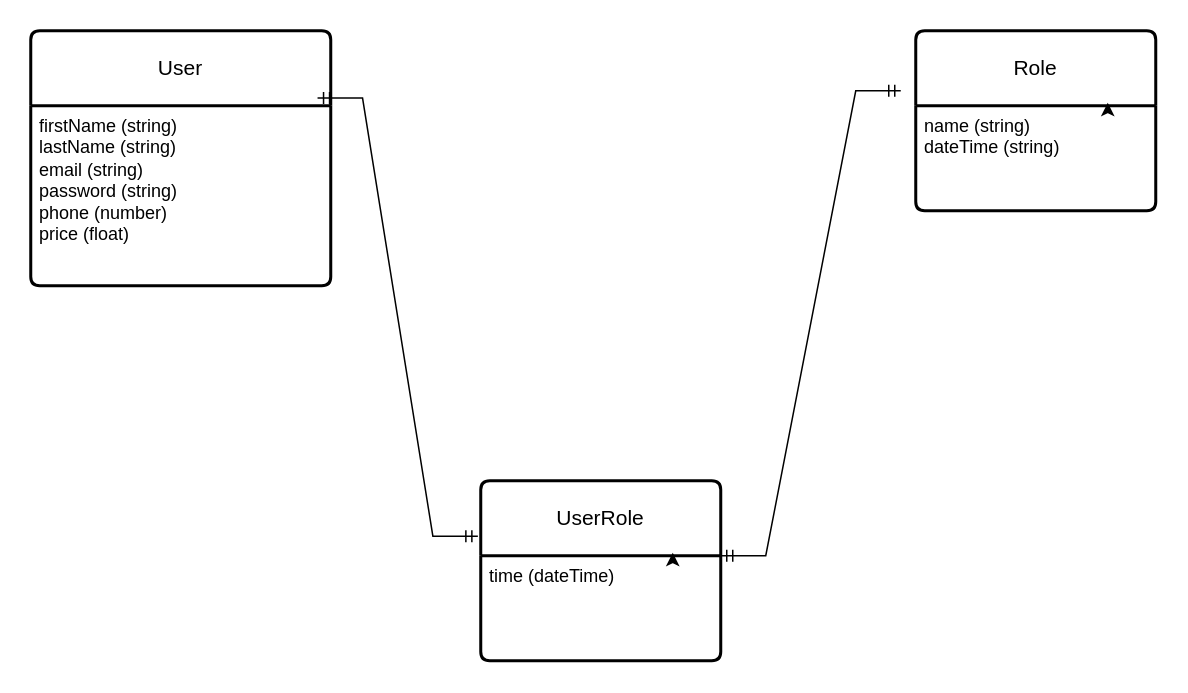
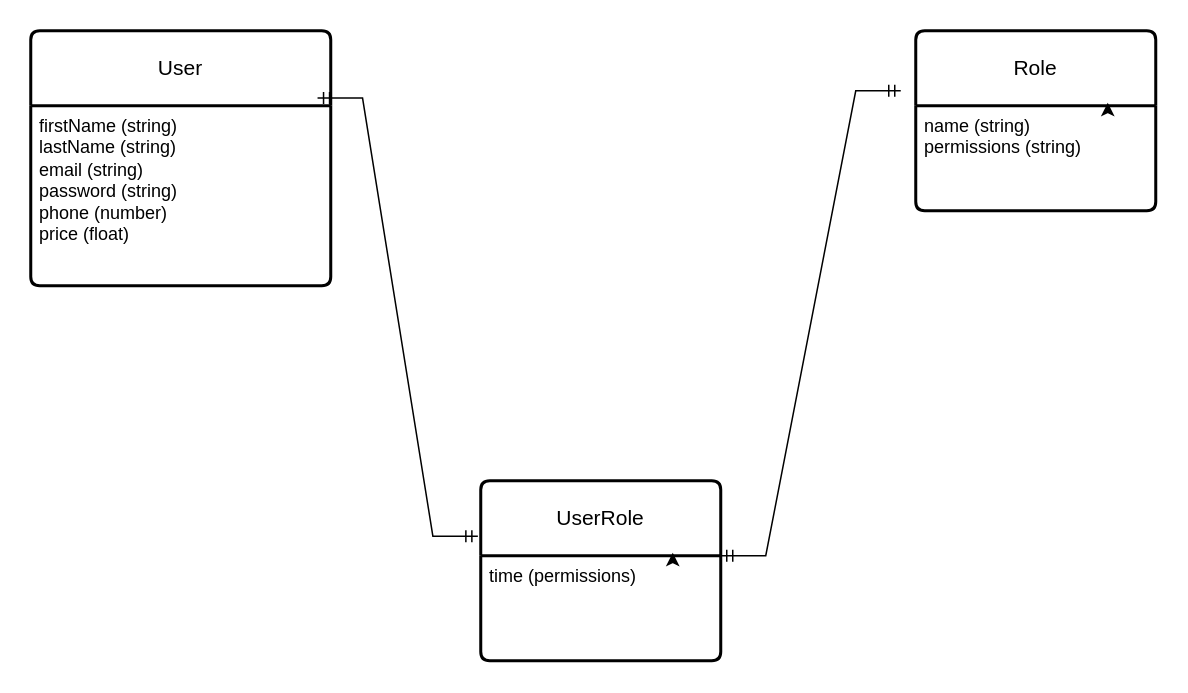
- <mxCell id="5" value="name (string)&lt;br&gt;dateTime (string)" style="align=left;strokeColor=none;fillColor=none;spacingLeft=4;fontSize=12;verticalAlign=top;resizable=0;rotatable=0;part=1;html=1;" vertex="1" parent="4"><mxGeometry y="50" width="160" height="70" as="geometry" /></mxCell>
+ <mxCell id="5" value="name (string)&lt;br&gt;permissions (string)" style="align=left;strokeColor=none;fillColor=none;spacingLeft=4;fontSize=12;verticalAlign=top;resizable=0;rotatable=0;part=1;html=1;" vertex="1" parent="4"><mxGeometry y="50" width="160" height="70" as="geometry" /></mxCell>
- <mxCell id="9" value="time (dateTime)" style="align=left;strokeColor=none;fillColor=none;spacingLeft=4;fontSize=12;verticalAlign=top;resizable=0;rotatable=0;part=1;html=1;" vertex="1" parent="8"><mxGeometry y="50" width="160" height="70" as="geometry" /></mxCell>
+ <mxCell id="9" value="time (permissions)" style="align=left;strokeColor=none;fillColor=none;spacingLeft=4;fontSize=12;verticalAlign=top;resizable=0;rotatable=0;part=1;html=1;" vertex="1" parent="8"><mxGeometry y="50" width="160" height="70" as="geometry" /></mxCell>
